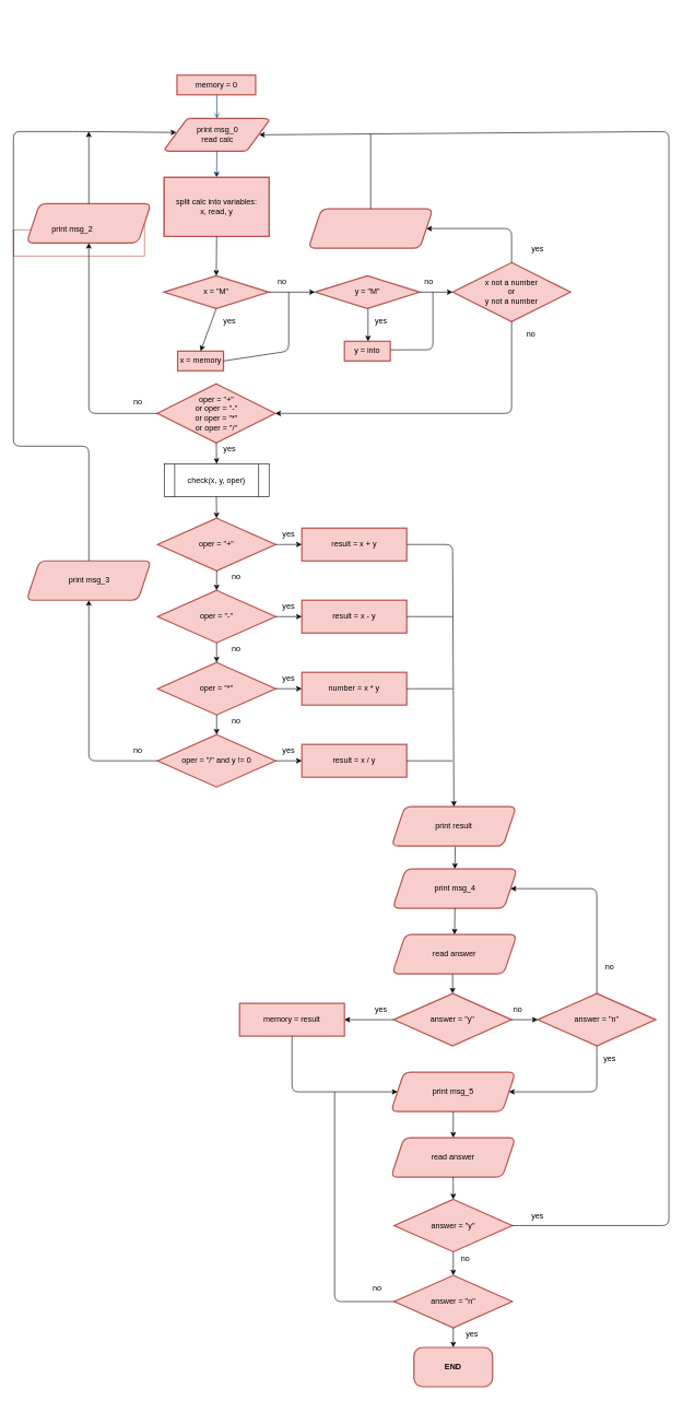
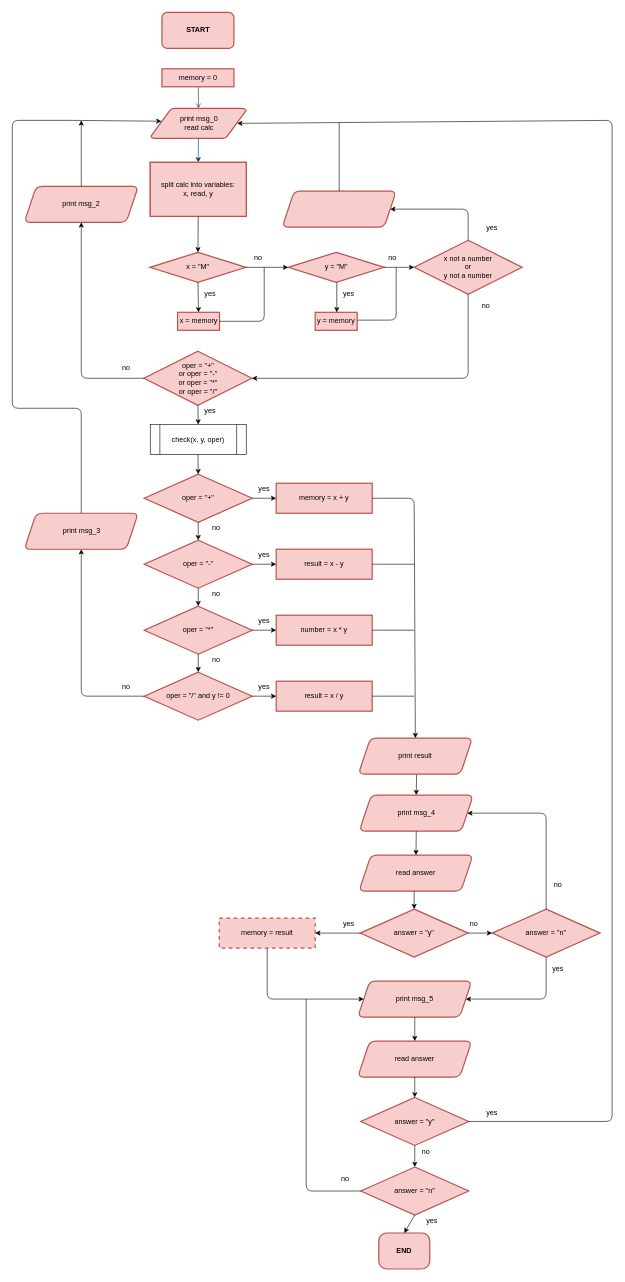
+ <mxCell id="28" value="&lt;b&gt;START&lt;/b&gt;" style="rounded=1;whiteSpace=wrap;html=1;strokeWidth=2;fillColor=#f8cecc;strokeColor=#b85450;" parent="1" vertex="1"><mxGeometry x="269.5" y="20" width="120" height="60" as="geometry" /></mxCell>
- <mxCell id="21" value="print msg_2" style="text;html=1;strokeColor=none;fillColor=none;align=center;verticalAlign=middle;whiteSpace=wrap;rounded=0;" parent="18" vertex="1"><mxGeometry x="5" y="30" width="130" height="20" as="geometry" /></mxCell>
+ <mxCell id="21" value="print msg_2" style="text;html=1;strokeColor=none;fillColor=none;align=center;verticalAlign=middle;whiteSpace=wrap;rounded=0;" parent="18" vertex="1"><mxGeometry x="30" y="20" width="130" height="20" as="geometry" /></mxCell>
- <mxCell id="85" value="y = into" style="rounded=0;whiteSpace=wrap;html=1;strokeWidth=2;fillColor=#f8cecc;strokeColor=#b85450;" parent="1" vertex="1"><mxGeometry x="525" y="520" width="70" height="30" as="geometry" /></mxCell>
+ <mxCell id="85" value="y = memory" style="rounded=0;whiteSpace=wrap;html=1;strokeWidth=2;fillColor=#f8cecc;strokeColor=#b85450;" parent="1" vertex="1"><mxGeometry x="525" y="520" width="70" height="30" as="geometry" /></mxCell>
- <mxCell id="84" value="x = memory" style="rounded=0;whiteSpace=wrap;html=1;strokeWidth=2;fillColor=#f8cecc;strokeColor=#b85450;" parent="1" vertex="1"><mxGeometry x="270.5" y="535" width="70" height="30" as="geometry" /></mxCell>
+ <mxCell id="84" value="x = memory" style="rounded=0;whiteSpace=wrap;html=1;strokeWidth=2;fillColor=#f8cecc;strokeColor=#b85450;" parent="1" vertex="1"><mxGeometry x="295.5" y="520" width="70" height="30" as="geometry" /></mxCell>
- <mxCell id="42" value="result = x + y" style="rounded=0;whiteSpace=wrap;html=1;strokeWidth=2;fillColor=#f8cecc;strokeColor=#b85450;" parent="1" vertex="1"><mxGeometry x="460" y="805" width="160" height="50" as="geometry" /></mxCell>
+ <mxCell id="42" value="memory = x + y" style="rounded=0;whiteSpace=wrap;html=1;strokeWidth=2;fillColor=#f8cecc;strokeColor=#b85450;" parent="1" vertex="1"><mxGeometry x="460" y="805" width="160" height="50" as="geometry" /></mxCell>
- <mxCell id="113" value="memory = result" style="rounded=0;whiteSpace=wrap;html=1;strokeWidth=2;fillColor=#f8cecc;strokeColor=#b85450;" parent="1" vertex="1"><mxGeometry x="365" y="1530" width="160" height="50" as="geometry" /></mxCell>
+ <mxCell id="113" value="memory = result" style="rounded=0;whiteSpace=wrap;html=1;strokeWidth=2;fillColor=#f8cecc;strokeColor=#b85450;dashed=1;" parent="1" vertex="1"><mxGeometry x="365" y="1530" width="160" height="50" as="geometry" /></mxCell>
- <mxCell id="29" value="&lt;b&gt;END&lt;/b&gt;" style="rounded=1;whiteSpace=wrap;html=1;strokeWidth=2;fillColor=#f8cecc;strokeColor=#b85450;arcSize=22;" parent="1" vertex="1"><mxGeometry x="631" y="2055" width="120" height="60" as="geometry" /></mxCell>
+ <mxCell id="29" value="&lt;b&gt;END&lt;/b&gt;" style="rounded=1;whiteSpace=wrap;html=1;strokeWidth=2;fillColor=#f8cecc;strokeColor=#b85450;arcSize=22;" parent="1" vertex="1"><mxGeometry x="631" y="2055" width="85" height="60" as="geometry" /></mxCell>
